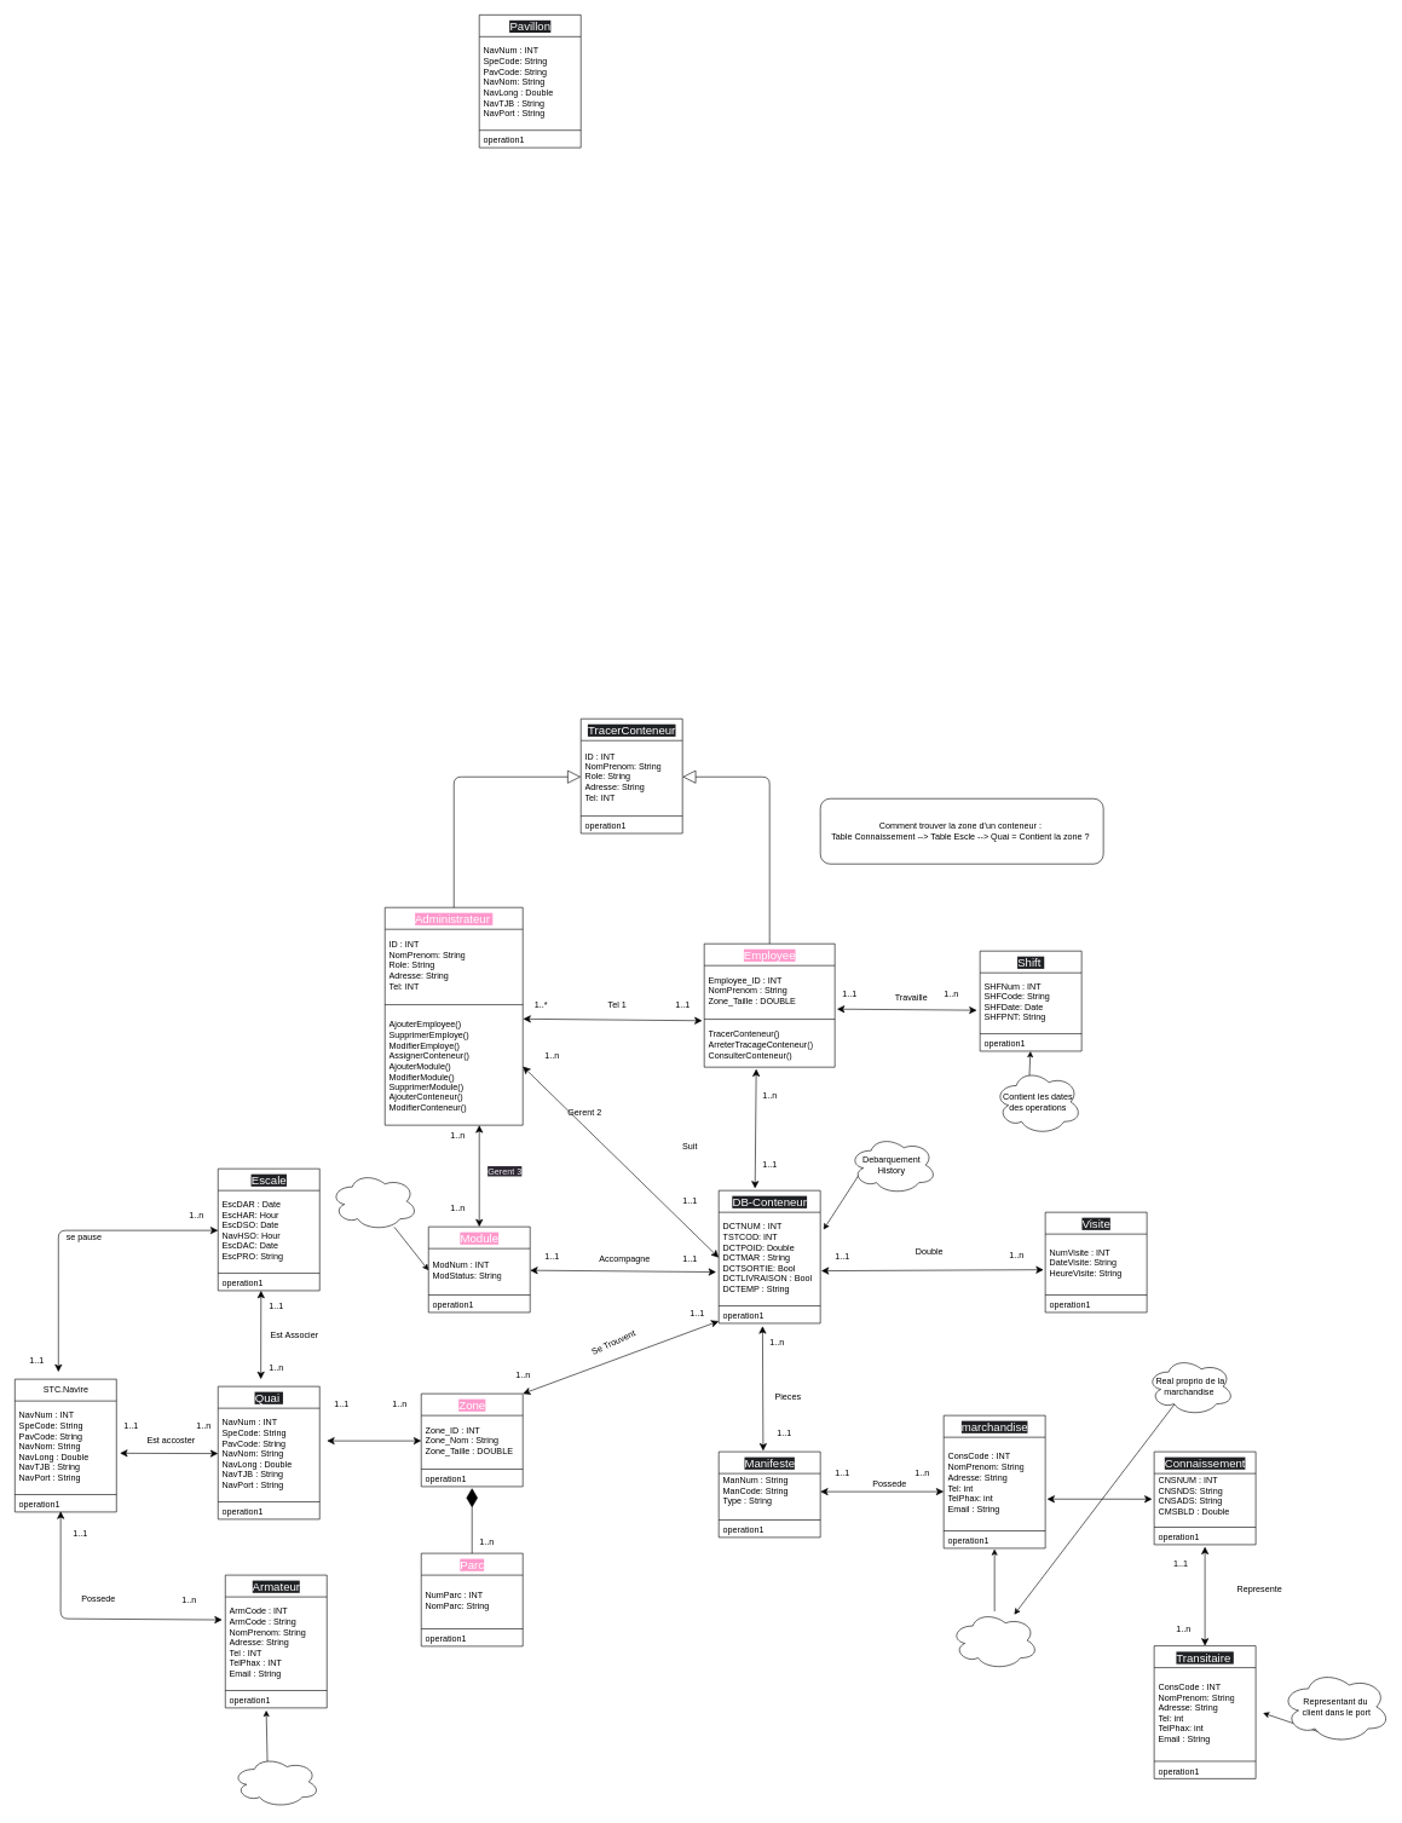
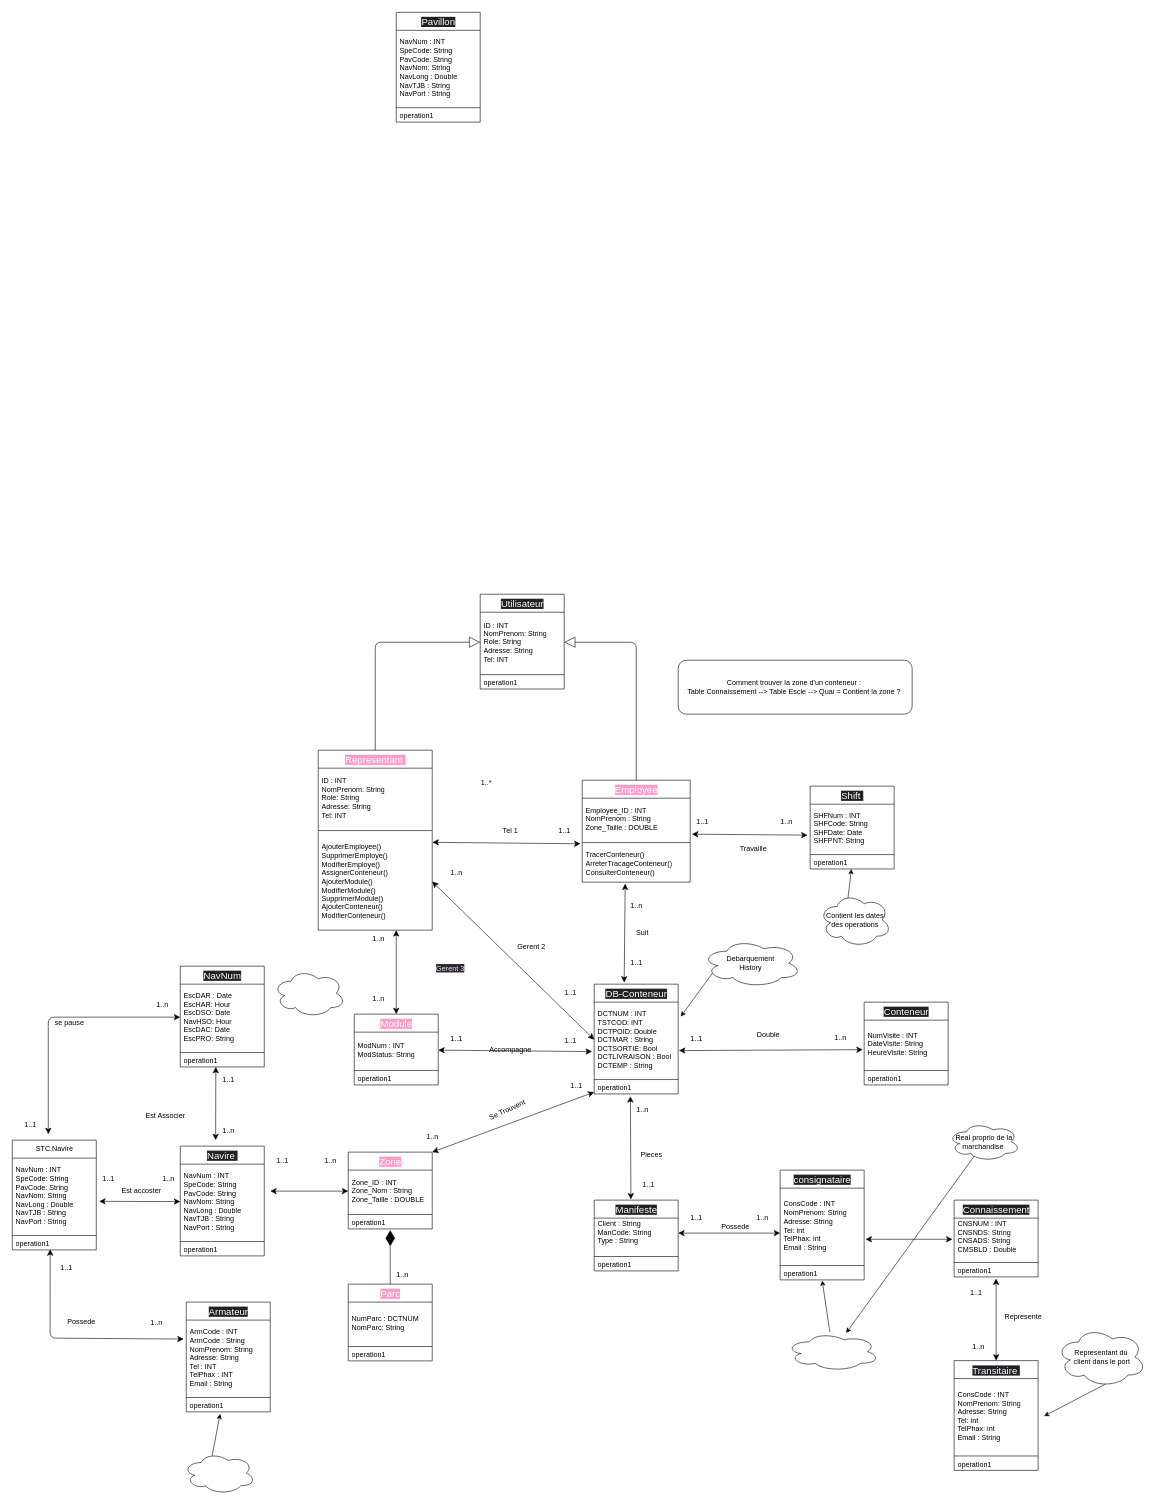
- <mxCell id="34" value="&lt;div style=&quot;text-align: start;&quot;&gt;&lt;font color=&quot;#ffffff&quot;&gt;&lt;span style=&quot;font-size: 16px; background-color: rgb(32, 33, 36);&quot;&gt;TracerConteneur&lt;/span&gt;&lt;/font&gt;&lt;/div&gt;" style="swimlane;fontStyle=0;align=center;verticalAlign=top;childLayout=stackLayout;horizontal=1;startSize=30;horizontalStack=0;resizeParent=1;resizeParentMax=0;resizeLast=0;collapsible=0;marginBottom=0;html=1;" parent="1" vertex="1"><mxGeometry x="800" y="990" width="140" height="158" as="geometry" /></mxCell>
+ <mxCell id="34" value="&lt;div style=&quot;text-align: start;&quot;&gt;&lt;font color=&quot;#ffffff&quot;&gt;&lt;span style=&quot;font-size: 16px; background-color: rgb(32, 33, 36);&quot;&gt;Utilisateur&lt;/span&gt;&lt;/font&gt;&lt;/div&gt;" style="swimlane;fontStyle=0;align=center;verticalAlign=top;childLayout=stackLayout;horizontal=1;startSize=30;horizontalStack=0;resizeParent=1;resizeParentMax=0;resizeLast=0;collapsible=0;marginBottom=0;html=1;" parent="1" vertex="1"><mxGeometry x="800" y="990" width="140" height="158" as="geometry" /></mxCell>
- <mxCell id="38" value="&lt;div style=&quot;text-align: start;&quot;&gt;&lt;font color=&quot;#ffffff&quot;&gt;&lt;span style=&quot;font-size: 16px; background-color: rgb(255, 153, 204);&quot;&gt;Administrateur&amp;nbsp;&lt;/span&gt;&lt;/font&gt;&lt;/div&gt;" style="swimlane;fontStyle=0;align=center;verticalAlign=top;childLayout=stackLayout;horizontal=1;startSize=30;horizontalStack=0;resizeParent=1;resizeParentMax=0;resizeLast=0;collapsible=0;marginBottom=0;html=1;" parent="1" vertex="1"><mxGeometry x="530" y="1250" width="190" height="300" as="geometry" /></mxCell>
+ <mxCell id="38" value="&lt;div style=&quot;text-align: start;&quot;&gt;&lt;font color=&quot;#ffffff&quot;&gt;&lt;span style=&quot;font-size: 16px; background-color: rgb(255, 153, 204);&quot;&gt;Representant&amp;nbsp;&lt;/span&gt;&lt;/font&gt;&lt;/div&gt;" style="swimlane;fontStyle=0;align=center;verticalAlign=top;childLayout=stackLayout;horizontal=1;startSize=30;horizontalStack=0;resizeParent=1;resizeParentMax=0;resizeLast=0;collapsible=0;marginBottom=0;html=1;" parent="1" vertex="1"><mxGeometry x="530" y="1250" width="190" height="300" as="geometry" /></mxCell>
- <mxCell id="88" value="Travaille" style="text;html=1;align=center;verticalAlign=middle;resizable=0;points=[];autosize=1;strokeColor=none;fillColor=none;" parent="1" vertex="1"><mxGeometry x="1220" y="1360" width="70" height="30" as="geometry" /></mxCell>
+ <mxCell id="88" value="Travaille" style="text;html=1;align=center;verticalAlign=middle;resizable=0;points=[];autosize=1;strokeColor=none;fillColor=none;" parent="1" vertex="1"><mxGeometry x="1220" y="1400" width="70" height="30" as="geometry" /></mxCell>
- <mxCell id="78" value="1..*" style="text;html=1;align=center;verticalAlign=middle;resizable=0;points=[];autosize=1;strokeColor=none;fillColor=none;" parent="1" vertex="1"><mxGeometry x="725" y="1370" width="40" height="30" as="geometry" /></mxCell>
+ <mxCell id="78" value="1..*" style="text;html=1;align=center;verticalAlign=middle;resizable=0;points=[];autosize=1;strokeColor=none;fillColor=none;" parent="1" vertex="1"><mxGeometry x="790" y="1290" width="40" height="30" as="geometry" /></mxCell>
- <mxCell id="71" value="Contient les dates des operations" style="ellipse;shape=cloud;whiteSpace=wrap;html=1;" parent="1" vertex="1"><mxGeometry x="1370" y="1473" width="120" height="90" as="geometry" /></mxCell>
+ <mxCell id="71" value="Contient les dates des operations" style="ellipse;shape=cloud;whiteSpace=wrap;html=1;" parent="1" vertex="1"><mxGeometry x="1365" y="1488" width="120" height="90" as="geometry" /></mxCell>
- <mxCell id="84" value="Gerent 2" style="text;html=1;align=center;verticalAlign=middle;resizable=0;points=[];autosize=1;strokeColor=none;fillColor=none;" parent="1" vertex="1"><mxGeometry x="770" y="1518" width="70" height="30" as="geometry" /></mxCell>
+ <mxCell id="84" value="Gerent 2" style="text;html=1;align=center;verticalAlign=middle;resizable=0;points=[];autosize=1;strokeColor=none;fillColor=none;" parent="1" vertex="1"><mxGeometry x="850" y="1563" width="70" height="30" as="geometry" /></mxCell>
- <mxCell id="80" value="Suit" style="text;html=1;align=center;verticalAlign=middle;resizable=0;points=[];autosize=1;strokeColor=none;fillColor=none;" parent="1" vertex="1"><mxGeometry x="930" y="1565" width="40" height="30" as="geometry" /></mxCell>
+ <mxCell id="80" value="Suit" style="text;html=1;align=center;verticalAlign=middle;resizable=0;points=[];autosize=1;strokeColor=none;fillColor=none;" parent="1" vertex="1"><mxGeometry x="1050" y="1540" width="40" height="30" as="geometry" /></mxCell>
- <mxCell id="65" value="Debarquement&amp;nbsp;&lt;br&gt;History&amp;nbsp;" style="ellipse;shape=cloud;whiteSpace=wrap;html=1;" parent="1" vertex="1"><mxGeometry x="1170" y="1565" width="120" height="80" as="geometry" /></mxCell>
+ <mxCell id="65" value="Debarquement&amp;nbsp;&lt;br&gt;History&amp;nbsp;" style="ellipse;shape=cloud;whiteSpace=wrap;html=1;" parent="1" vertex="1"><mxGeometry x="1170" y="1565" width="165" height="80" as="geometry" /></mxCell>
- <mxCell id="98" value="&lt;span style=&quot;color: rgb(240, 240, 240); font-family: Helvetica; font-size: 12px; font-style: normal; font-variant-ligatures: normal; font-variant-caps: normal; font-weight: 400; letter-spacing: normal; orphans: 2; text-align: center; text-indent: 0px; text-transform: none; widows: 2; word-spacing: 0px; -webkit-text-stroke-width: 0px; background-color: rgb(42, 37, 47); text-decoration-thickness: initial; text-decoration-style: initial; text-decoration-color: initial; float: none; display: inline !important;&quot;&gt;Gerent 3&lt;/span&gt;" style="text;whiteSpace=wrap;html=1;" parent="1" vertex="1"><mxGeometry x="670" y="1600" width="80" height="40" as="geometry" /></mxCell>
+ <mxCell id="98" value="&lt;span style=&quot;color: rgb(240, 240, 240); font-family: Helvetica; font-size: 12px; font-style: normal; font-variant-ligatures: normal; font-variant-caps: normal; font-weight: 400; letter-spacing: normal; orphans: 2; text-align: center; text-indent: 0px; text-transform: none; widows: 2; word-spacing: 0px; -webkit-text-stroke-width: 0px; background-color: rgb(42, 37, 47); text-decoration-thickness: initial; text-decoration-style: initial; text-decoration-color: initial; float: none; display: inline !important;&quot;&gt;Gerent 3&lt;/span&gt;" style="text;whiteSpace=wrap;html=1;" parent="1" vertex="1"><mxGeometry x="725" y="1600" width="80" height="40" as="geometry" /></mxCell>
- <mxCell id="18" value="&lt;div style=&quot;text-align: start;&quot;&gt;&lt;font color=&quot;#ffffff&quot;&gt;&lt;span style=&quot;font-size: 16px; background-color: rgb(32, 33, 36);&quot;&gt;Escale&lt;/span&gt;&lt;/font&gt;&lt;/div&gt;" style="swimlane;fontStyle=0;align=center;verticalAlign=top;childLayout=stackLayout;horizontal=1;startSize=30;horizontalStack=0;resizeParent=1;resizeParentMax=0;resizeLast=0;collapsible=0;marginBottom=0;html=1;" parent="1" vertex="1"><mxGeometry x="300" y="1610" width="140" height="168" as="geometry" /></mxCell>
+ <mxCell id="18" value="&lt;div style=&quot;text-align: start;&quot;&gt;&lt;font color=&quot;#ffffff&quot;&gt;&lt;span style=&quot;font-size: 16px; background-color: rgb(32, 33, 36);&quot;&gt;NavNum&lt;/span&gt;&lt;/font&gt;&lt;/div&gt;" style="swimlane;fontStyle=0;align=center;verticalAlign=top;childLayout=stackLayout;horizontal=1;startSize=30;horizontalStack=0;resizeParent=1;resizeParentMax=0;resizeLast=0;collapsible=0;marginBottom=0;html=1;" parent="1" vertex="1"><mxGeometry x="300" y="1610" width="140" height="168" as="geometry" /></mxCell>
- <mxCell id="66" value="&lt;div style=&quot;text-align: start;&quot;&gt;&lt;font color=&quot;#ffffff&quot;&gt;&lt;span style=&quot;font-size: 16px; background-color: rgb(32, 33, 36);&quot;&gt;Visite&lt;/span&gt;&lt;/font&gt;&lt;/div&gt;" style="swimlane;fontStyle=0;align=center;verticalAlign=top;childLayout=stackLayout;horizontal=1;startSize=30;horizontalStack=0;resizeParent=1;resizeParentMax=0;resizeLast=0;collapsible=0;marginBottom=0;html=1;" parent="1" vertex="1"><mxGeometry x="1440" y="1670" width="140" height="138" as="geometry" /></mxCell>
+ <mxCell id="66" value="&lt;div style=&quot;text-align: start;&quot;&gt;&lt;font color=&quot;#ffffff&quot;&gt;&lt;span style=&quot;font-size: 16px; background-color: rgb(32, 33, 36);&quot;&gt;Conteneur&lt;/span&gt;&lt;/font&gt;&lt;/div&gt;" style="swimlane;fontStyle=0;align=center;verticalAlign=top;childLayout=stackLayout;horizontal=1;startSize=30;horizontalStack=0;resizeParent=1;resizeParentMax=0;resizeLast=0;collapsible=0;marginBottom=0;html=1;" parent="1" vertex="1"><mxGeometry x="1440" y="1670" width="140" height="138" as="geometry" /></mxCell>
- <mxCell id="54" style="edgeStyle=none;html=1;entryX=0;entryY=0.5;entryDx=0;entryDy=0;fontFamily=Helvetica;fontColor=#FFFFFF;" parent="1" source="55" target="11" edge="1"><mxGeometry relative="1" as="geometry" /></mxCell>
- <mxCell id="94" value="Accompagne" style="text;html=1;align=center;verticalAlign=middle;resizable=0;points=[];autosize=1;strokeColor=none;fillColor=none;" parent="1" vertex="1"><mxGeometry x="815" y="1720" width="90" height="30" as="geometry" /></mxCell>
+ <mxCell id="94" value="Accompagne" style="text;html=1;align=center;verticalAlign=middle;resizable=0;points=[];autosize=1;strokeColor=none;fillColor=none;" parent="1" vertex="1"><mxGeometry x="805" y="1735" width="90" height="30" as="geometry" /></mxCell>
- <mxCell id="154" value="Est Associer" style="text;html=1;align=center;verticalAlign=middle;resizable=0;points=[];autosize=1;strokeColor=none;fillColor=none;" vertex="1" parent="1"><mxGeometry x="360" y="1825" width="90" height="30" as="geometry" /></mxCell>
+ <mxCell id="154" value="Est Associer" style="text;html=1;align=center;verticalAlign=middle;resizable=0;points=[];autosize=1;strokeColor=none;fillColor=none;" vertex="1" parent="1"><mxGeometry x="230" y="1845" width="90" height="30" as="geometry" /></mxCell>
- <mxCell id="63" value="Real proprio de la marchandise&amp;nbsp;" style="ellipse;shape=cloud;whiteSpace=wrap;html=1;" parent="1" vertex="1"><mxGeometry x="1580" y="1870" width="120" height="80" as="geometry" /></mxCell>
+ <mxCell id="63" value="Real proprio de la marchandise&amp;nbsp;" style="ellipse;shape=cloud;whiteSpace=wrap;html=1;" parent="1" vertex="1"><mxGeometry x="1580" y="1870" width="120" height="65" as="geometry" /></mxCell>
- <mxCell id="139" value="&lt;div style=&quot;text-align: start;&quot;&gt;&lt;font color=&quot;#ffffff&quot;&gt;&lt;span style=&quot;font-size: 16px; background-color: rgb(32, 33, 36);&quot;&gt;Quai&amp;nbsp;&lt;/span&gt;&lt;/font&gt;&lt;/div&gt;" style="swimlane;fontStyle=0;align=center;verticalAlign=top;childLayout=stackLayout;horizontal=1;startSize=30;horizontalStack=0;resizeParent=1;resizeParentMax=0;resizeLast=0;collapsible=0;marginBottom=0;html=1;" vertex="1" parent="1"><mxGeometry x="300" y="1910" width="140" height="183" as="geometry" /></mxCell>
+ <mxCell id="139" value="&lt;div style=&quot;text-align: start;&quot;&gt;&lt;font color=&quot;#ffffff&quot;&gt;&lt;span style=&quot;font-size: 16px; background-color: rgb(32, 33, 36);&quot;&gt;Navire&amp;nbsp;&lt;/span&gt;&lt;/font&gt;&lt;/div&gt;" style="swimlane;fontStyle=0;align=center;verticalAlign=top;childLayout=stackLayout;horizontal=1;startSize=30;horizontalStack=0;resizeParent=1;resizeParentMax=0;resizeLast=0;collapsible=0;marginBottom=0;html=1;" vertex="1" parent="1"><mxGeometry x="300" y="1910" width="140" height="183" as="geometry" /></mxCell>
- <mxCell id="122" value="&lt;span style=&quot;font-size: 16px; text-align: start; background-color: rgb(32, 33, 36);&quot;&gt;&lt;font color=&quot;#ffffff&quot;&gt;marchandise&lt;/font&gt;&lt;/span&gt;" style="swimlane;fontStyle=0;align=center;verticalAlign=top;childLayout=stackLayout;horizontal=1;startSize=30;horizontalStack=0;resizeParent=1;resizeParentMax=0;resizeLast=0;collapsible=0;marginBottom=0;html=1;" parent="1" vertex="1"><mxGeometry x="1300" y="1950" width="140" height="183" as="geometry" /></mxCell>
+ <mxCell id="122" value="&lt;span style=&quot;font-size: 16px; text-align: start; background-color: rgb(32, 33, 36);&quot;&gt;&lt;font color=&quot;#ffffff&quot;&gt;consignataire&lt;/font&gt;&lt;/span&gt;" style="swimlane;fontStyle=0;align=center;verticalAlign=top;childLayout=stackLayout;horizontal=1;startSize=30;horizontalStack=0;resizeParent=1;resizeParentMax=0;resizeLast=0;collapsible=0;marginBottom=0;html=1;" parent="1" vertex="1"><mxGeometry x="1300" y="1950" width="140" height="183" as="geometry" /></mxCell>
- <mxCell id="23" value="ManNum : String&lt;br&gt;ManCode: String&lt;br&gt;Type : String&amp;nbsp;&lt;br&gt;&lt;br&gt;" style="text;html=1;strokeColor=none;fillColor=none;align=left;verticalAlign=middle;spacingLeft=4;spacingRight=4;overflow=hidden;rotatable=0;points=[[0,0.5],[1,0.5]];portConstraint=eastwest;" parent="22" vertex="1"><mxGeometry y="30" width="140" height="60" as="geometry" /></mxCell>
+ <mxCell id="23" value="Client : String&lt;br&gt;ManCode: String&lt;br&gt;Type : String&amp;nbsp;&lt;br&gt;&lt;br&gt;" style="text;html=1;strokeColor=none;fillColor=none;align=left;verticalAlign=middle;spacingLeft=4;spacingRight=4;overflow=hidden;rotatable=0;points=[[0,0.5],[1,0.5]];portConstraint=eastwest;" parent="22" vertex="1"><mxGeometry y="30" width="140" height="60" as="geometry" /></mxCell>
- <mxCell id="115" value="Represente" style="text;html=1;align=center;verticalAlign=middle;resizable=0;points=[];autosize=1;strokeColor=none;fillColor=none;" parent="1" vertex="1"><mxGeometry x="1690" y="2175" width="90" height="30" as="geometry" /></mxCell>
+ <mxCell id="115" value="Represente" style="text;html=1;align=center;verticalAlign=middle;resizable=0;points=[];autosize=1;strokeColor=none;fillColor=none;" parent="1" vertex="1"><mxGeometry x="1660" y="2180" width="90" height="30" as="geometry" /></mxCell>
- <mxCell id="43" value="NumParc : INT&amp;nbsp;&lt;br&gt;NomParc: String&lt;br&gt;" style="text;html=1;strokeColor=none;fillColor=none;align=left;verticalAlign=middle;spacingLeft=4;spacingRight=4;overflow=hidden;rotatable=0;points=[[0,0.5],[1,0.5]];portConstraint=eastwest;" parent="42" vertex="1"><mxGeometry y="30" width="140" height="70" as="geometry" /></mxCell>
+ <mxCell id="43" value="NumParc : DCTNUM&amp;nbsp;&lt;br&gt;NomParc: String&lt;br&gt;" style="text;html=1;strokeColor=none;fillColor=none;align=left;verticalAlign=middle;spacingLeft=4;spacingRight=4;overflow=hidden;rotatable=0;points=[[0,0.5],[1,0.5]];portConstraint=eastwest;" parent="42" vertex="1"><mxGeometry y="30" width="140" height="70" as="geometry" /></mxCell>
- <mxCell id="53" value="Table Client" style="ellipse;shape=cloud;whiteSpace=wrap;html=1;labelBackgroundColor=none;fontFamily=Helvetica;fontColor=#FFFFFF;" parent="1" vertex="1"><mxGeometry x="1310" y="2220" width="120" height="80" as="geometry" /></mxCell>
+ <mxCell id="53" value="Table Client" style="ellipse;shape=cloud;whiteSpace=wrap;html=1;labelBackgroundColor=none;fontFamily=Helvetica;fontColor=#FFFFFF;" parent="1" vertex="1"><mxGeometry x="1310" y="2220" width="155" height="65" as="geometry" /></mxCell>
- <mxCell id="61" value="Representant du&lt;br&gt;&amp;nbsp;client dans le port" style="ellipse;shape=cloud;whiteSpace=wrap;html=1;" parent="1" vertex="1"><mxGeometry x="1765" y="2301.5" width="150" height="100" as="geometry" /></mxCell>
+ <mxCell id="61" value="Representant du&lt;br&gt;&amp;nbsp;client dans le port" style="ellipse;shape=cloud;whiteSpace=wrap;html=1;" parent="1" vertex="1"><mxGeometry x="1760" y="2211.5" width="150" height="100" as="geometry" /></mxCell>
- <mxCell id="51" value="Propriaitaire du&amp;nbsp;&lt;br&gt;Navire" style="ellipse;shape=cloud;whiteSpace=wrap;html=1;labelBackgroundColor=none;fontFamily=Helvetica;fontColor=#FFFFFF;" parent="1" vertex="1"><mxGeometry x="320" y="2420" width="120" height="70" as="geometry" /></mxCell>
+ <mxCell id="51" value="Propriaitaire du&amp;nbsp;&lt;br&gt;Navire" style="ellipse;shape=cloud;whiteSpace=wrap;html=1;labelBackgroundColor=none;fontFamily=Helvetica;fontColor=#FFFFFF;" parent="1" vertex="1"><mxGeometry x="305" y="2420" width="120" height="70" as="geometry" /></mxCell>
